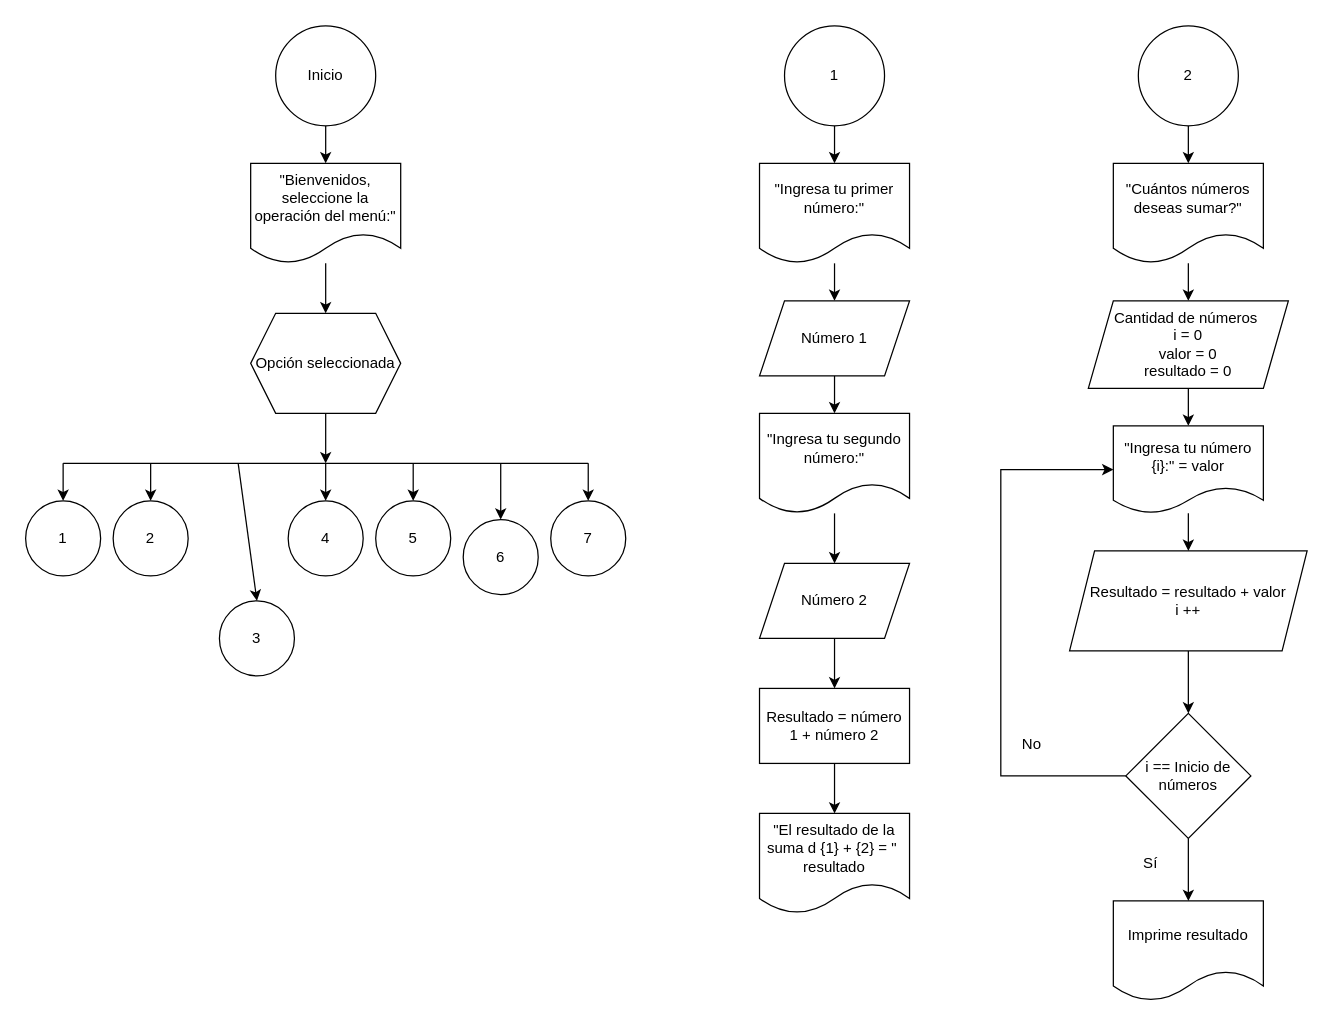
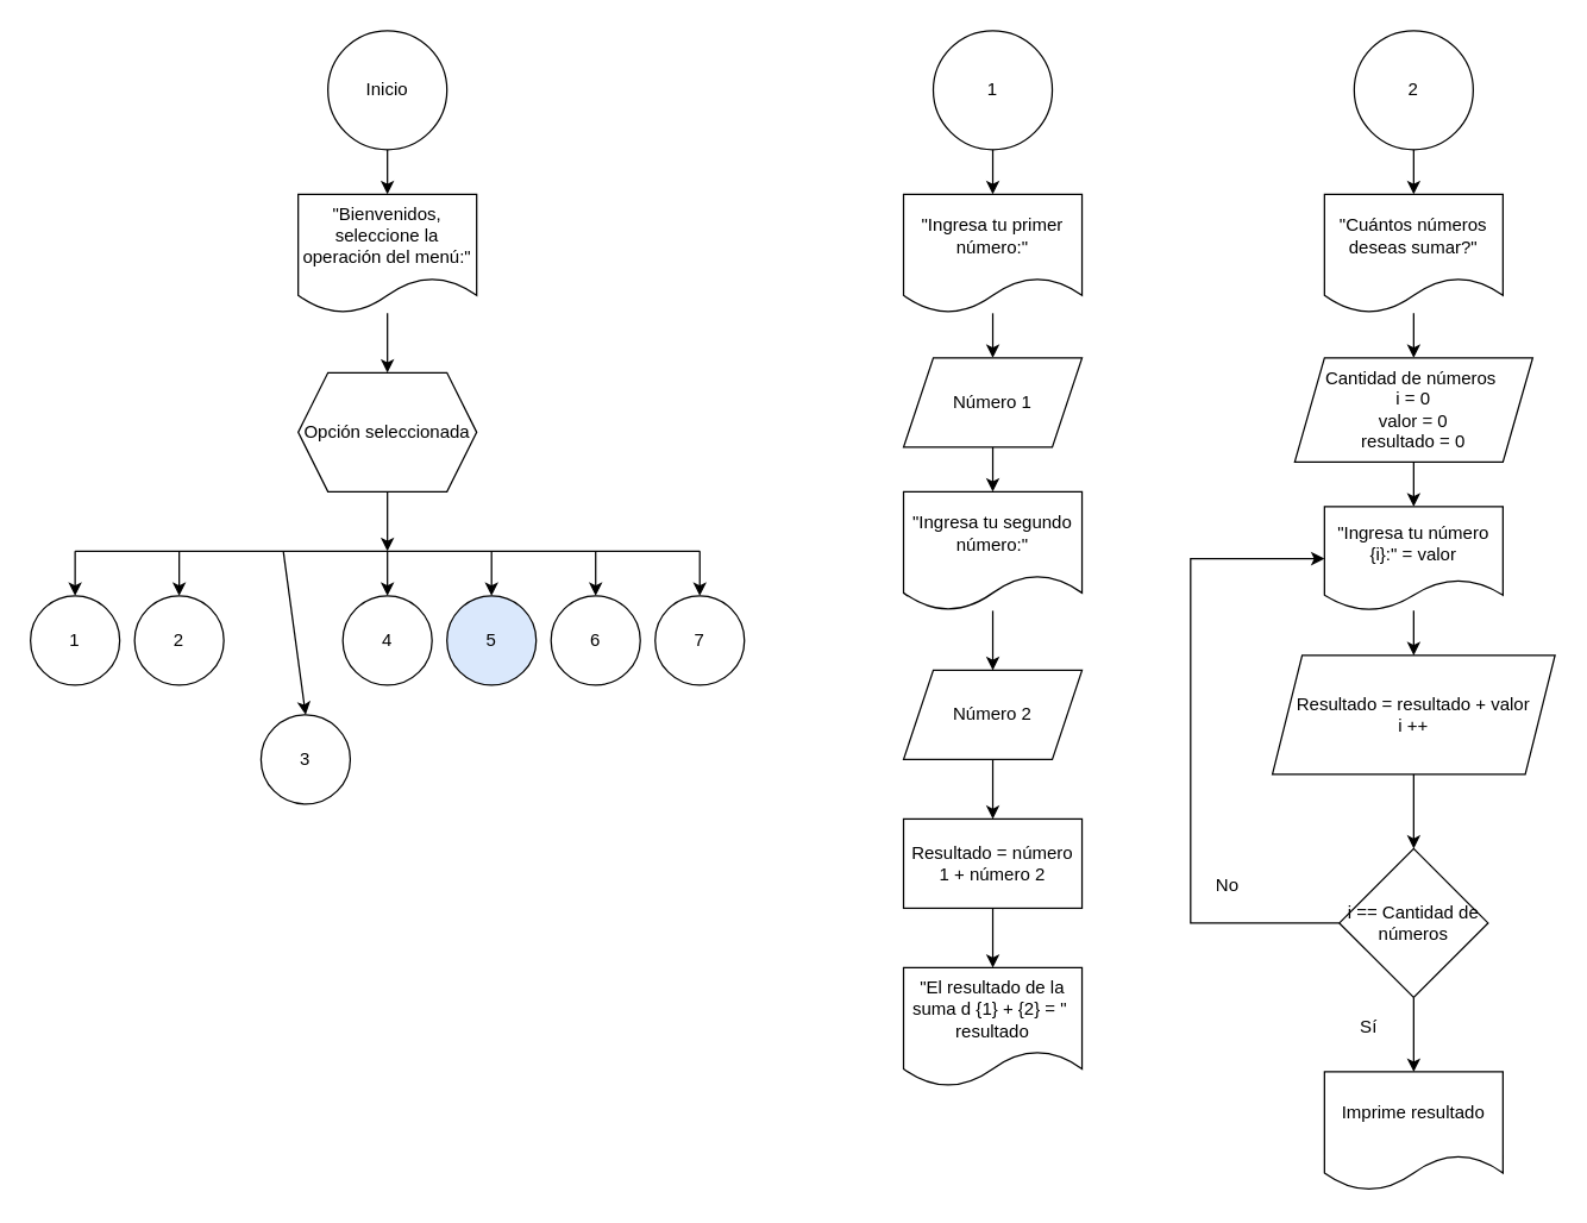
- <mxCell id="46" value="5" style="ellipse;whiteSpace=wrap;html=1;aspect=fixed;" vertex="1" parent="1"><mxGeometry x="300" y="400" width="60" height="60" as="geometry" /></mxCell>
+ <mxCell id="46" value="5" style="ellipse;whiteSpace=wrap;html=1;aspect=fixed;fillColor=#dae8fc;" vertex="1" parent="1"><mxGeometry x="300" y="400" width="60" height="60" as="geometry" /></mxCell>
- <mxCell id="48" value="6" style="ellipse;whiteSpace=wrap;html=1;aspect=fixed;" vertex="1" parent="1"><mxGeometry x="370" y="415" width="60" height="60" as="geometry" /></mxCell>
+ <mxCell id="48" value="6" style="ellipse;whiteSpace=wrap;html=1;aspect=fixed;" vertex="1" parent="1"><mxGeometry x="370" y="400" width="60" height="60" as="geometry" /></mxCell>
- <mxCell id="36" value="i == Inicio de números" style="rhombus;whiteSpace=wrap;html=1;" vertex="1" parent="1"><mxGeometry x="900" y="570" width="100" height="100" as="geometry" /></mxCell>
+ <mxCell id="36" value="i == Cantidad de números" style="rhombus;whiteSpace=wrap;html=1;" vertex="1" parent="1"><mxGeometry x="900" y="570" width="100" height="100" as="geometry" /></mxCell>
